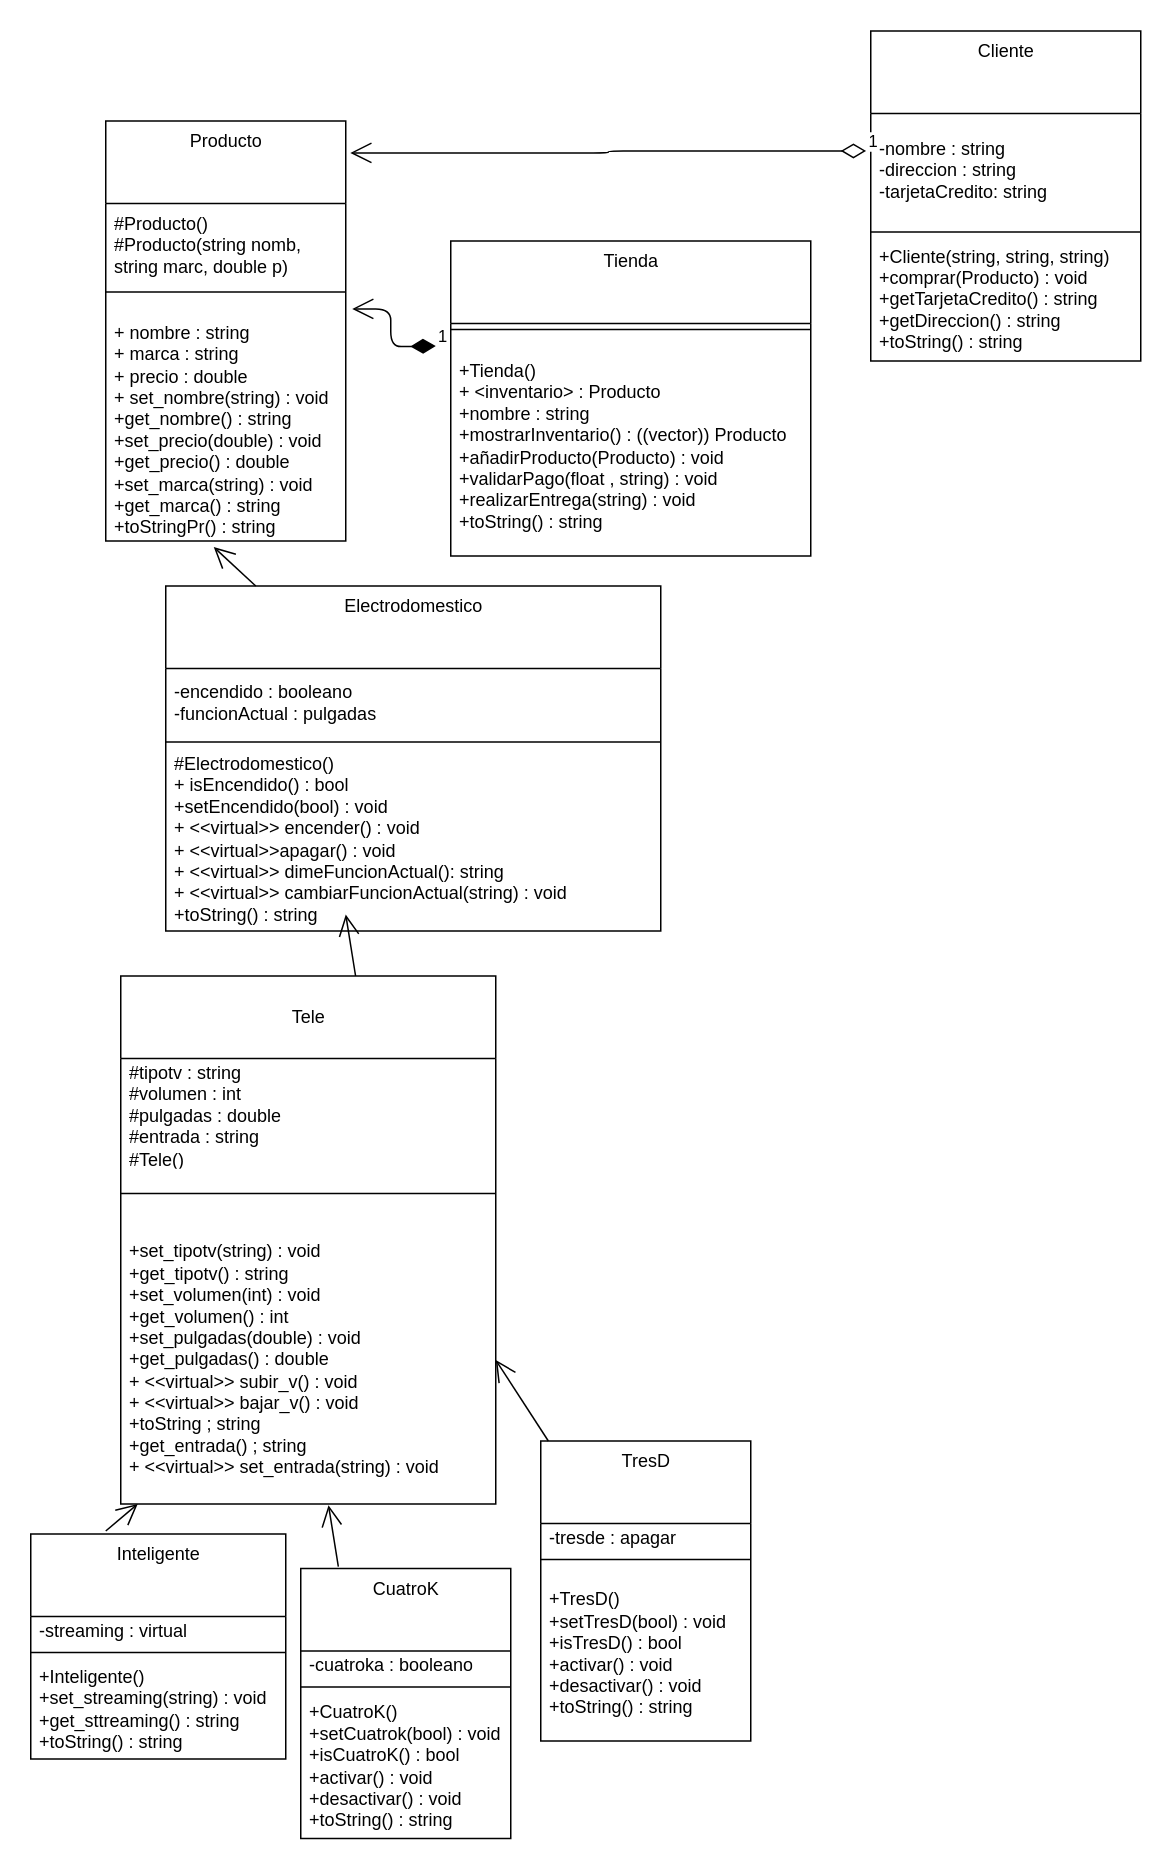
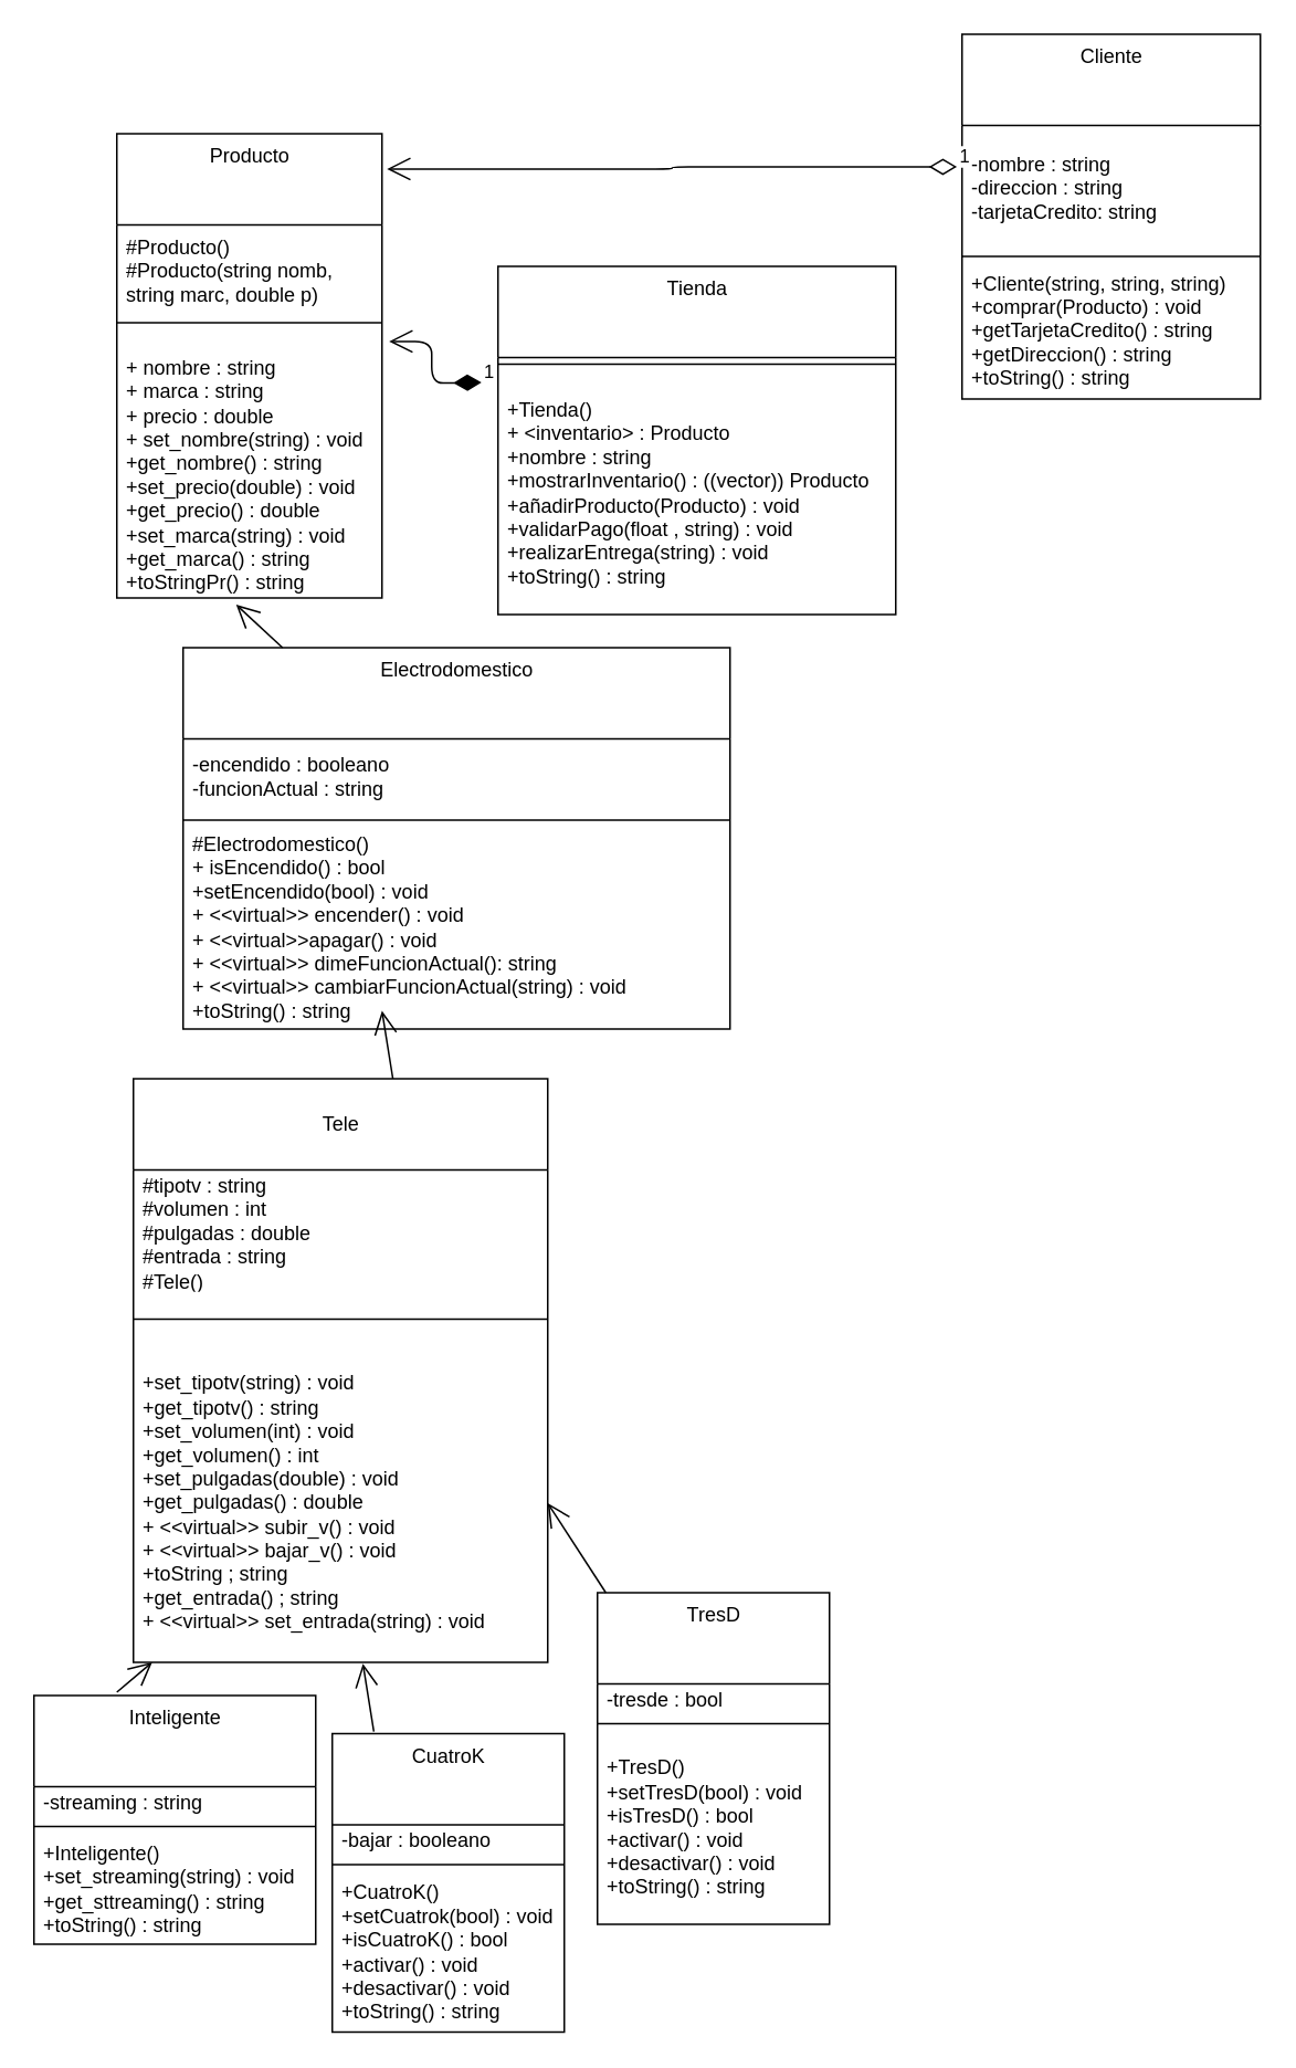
- <mxCell id="30" value="-encendido : booleano&lt;br&gt;-funcionActual : pulgadas" style="text;html=1;strokeColor=none;fillColor=none;align=left;verticalAlign=middle;spacingLeft=4;spacingRight=4;overflow=hidden;rotatable=0;points=[[0,0.5],[1,0.5]];portConstraint=eastwest;" parent="28" vertex="1"><mxGeometry y="55" width="330" height="45" as="geometry" /></mxCell>
+ <mxCell id="30" value="-encendido : booleano&lt;br&gt;-funcionActual : string" style="text;html=1;strokeColor=none;fillColor=none;align=left;verticalAlign=middle;spacingLeft=4;spacingRight=4;overflow=hidden;rotatable=0;points=[[0,0.5],[1,0.5]];portConstraint=eastwest;" parent="28" vertex="1"><mxGeometry y="55" width="330" height="45" as="geometry" /></mxCell>
- <mxCell id="11" value="-tresde : apagar" style="text;html=1;strokeColor=none;fillColor=none;align=left;verticalAlign=middle;spacingLeft=4;spacingRight=4;overflow=hidden;rotatable=0;points=[[0,0.5],[1,0.5]];portConstraint=eastwest;" parent="10" vertex="1"><mxGeometry y="55" width="140" height="20" as="geometry" /></mxCell>
+ <mxCell id="11" value="-tresde : bool" style="text;html=1;strokeColor=none;fillColor=none;align=left;verticalAlign=middle;spacingLeft=4;spacingRight=4;overflow=hidden;rotatable=0;points=[[0,0.5],[1,0.5]];portConstraint=eastwest;" parent="10" vertex="1"><mxGeometry y="55" width="140" height="20" as="geometry" /></mxCell>
- <mxCell id="15" value="-streaming : virtual" style="text;html=1;strokeColor=none;fillColor=none;align=left;verticalAlign=middle;spacingLeft=4;spacingRight=4;overflow=hidden;rotatable=0;points=[[0,0.5],[1,0.5]];portConstraint=eastwest;" parent="14" vertex="1"><mxGeometry y="55" width="170" height="20" as="geometry" /></mxCell>
+ <mxCell id="15" value="-streaming : string" style="text;html=1;strokeColor=none;fillColor=none;align=left;verticalAlign=middle;spacingLeft=4;spacingRight=4;overflow=hidden;rotatable=0;points=[[0,0.5],[1,0.5]];portConstraint=eastwest;" parent="14" vertex="1"><mxGeometry y="55" width="170" height="20" as="geometry" /></mxCell>
- <mxCell id="7" value="-cuatroka : booleano" style="text;html=1;strokeColor=none;fillColor=none;align=left;verticalAlign=middle;spacingLeft=4;spacingRight=4;overflow=hidden;rotatable=0;points=[[0,0.5],[1,0.5]];portConstraint=eastwest;" parent="6" vertex="1"><mxGeometry y="55" width="140" height="20" as="geometry" /></mxCell>
+ <mxCell id="7" value="-bajar : booleano" style="text;html=1;strokeColor=none;fillColor=none;align=left;verticalAlign=middle;spacingLeft=4;spacingRight=4;overflow=hidden;rotatable=0;points=[[0,0.5],[1,0.5]];portConstraint=eastwest;" parent="6" vertex="1"><mxGeometry y="55" width="140" height="20" as="geometry" /></mxCell>
